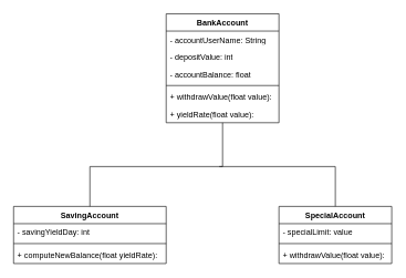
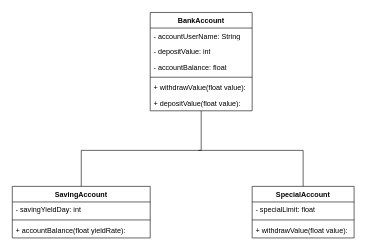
- <mxCell id="8" value="+ yieldRate(float value):" style="text;strokeColor=none;fillColor=none;align=left;verticalAlign=top;spacingLeft=4;spacingRight=4;overflow=hidden;rotatable=0;points=[[0,0.5],[1,0.5]];portConstraint=eastwest;whiteSpace=wrap;html=1;" vertex="1" parent="2"><mxGeometry y="138" width="170" height="26" as="geometry" /></mxCell>
+ <mxCell id="8" value="+ depositValue(float value):" style="text;strokeColor=none;fillColor=none;align=left;verticalAlign=top;spacingLeft=4;spacingRight=4;overflow=hidden;rotatable=0;points=[[0,0.5],[1,0.5]];portConstraint=eastwest;whiteSpace=wrap;html=1;" vertex="1" parent="2"><mxGeometry y="138" width="170" height="26" as="geometry" /></mxCell>
- <mxCell id="15" value="- specialLimit: value" style="text;strokeColor=none;fillColor=none;align=left;verticalAlign=top;spacingLeft=4;spacingRight=4;overflow=hidden;rotatable=0;points=[[0,0.5],[1,0.5]];portConstraint=eastwest;whiteSpace=wrap;html=1;" vertex="1" parent="14"><mxGeometry y="26" width="170" height="26" as="geometry" /></mxCell>
+ <mxCell id="15" value="- specialLimit: float" style="text;strokeColor=none;fillColor=none;align=left;verticalAlign=top;spacingLeft=4;spacingRight=4;overflow=hidden;rotatable=0;points=[[0,0.5],[1,0.5]];portConstraint=eastwest;whiteSpace=wrap;html=1;" vertex="1" parent="14"><mxGeometry y="26" width="170" height="26" as="geometry" /></mxCell>
- <mxCell id="12" value="+ computeNewBalance(float yieldRate):" style="text;strokeColor=none;fillColor=none;align=left;verticalAlign=top;spacingLeft=4;spacingRight=4;overflow=hidden;rotatable=0;points=[[0,0.5],[1,0.5]];portConstraint=eastwest;whiteSpace=wrap;html=1;" vertex="1" parent="9"><mxGeometry y="60" width="230" height="26" as="geometry" /></mxCell>
+ <mxCell id="12" value="+ accountBalance(float yieldRate):" style="text;strokeColor=none;fillColor=none;align=left;verticalAlign=top;spacingLeft=4;spacingRight=4;overflow=hidden;rotatable=0;points=[[0,0.5],[1,0.5]];portConstraint=eastwest;whiteSpace=wrap;html=1;" vertex="1" parent="9"><mxGeometry y="60" width="230" height="26" as="geometry" /></mxCell>
